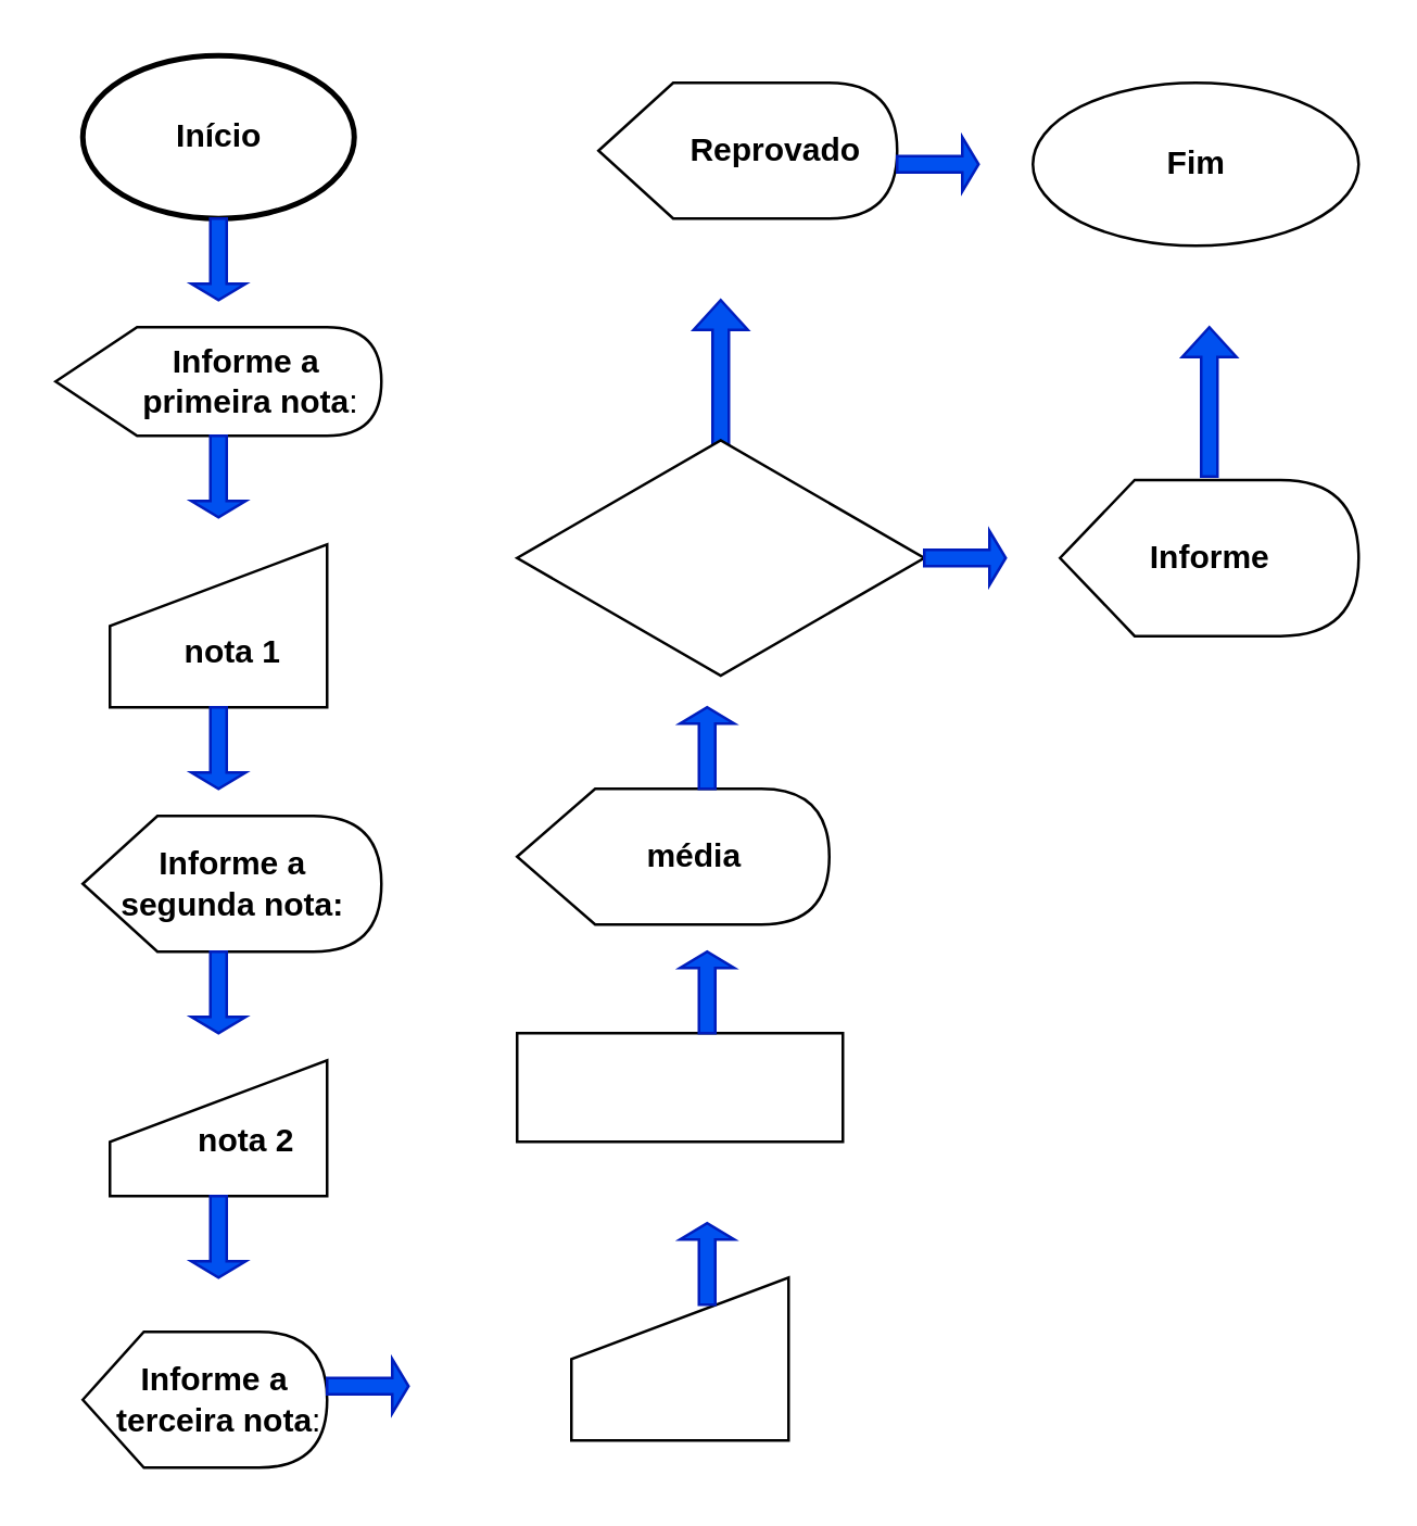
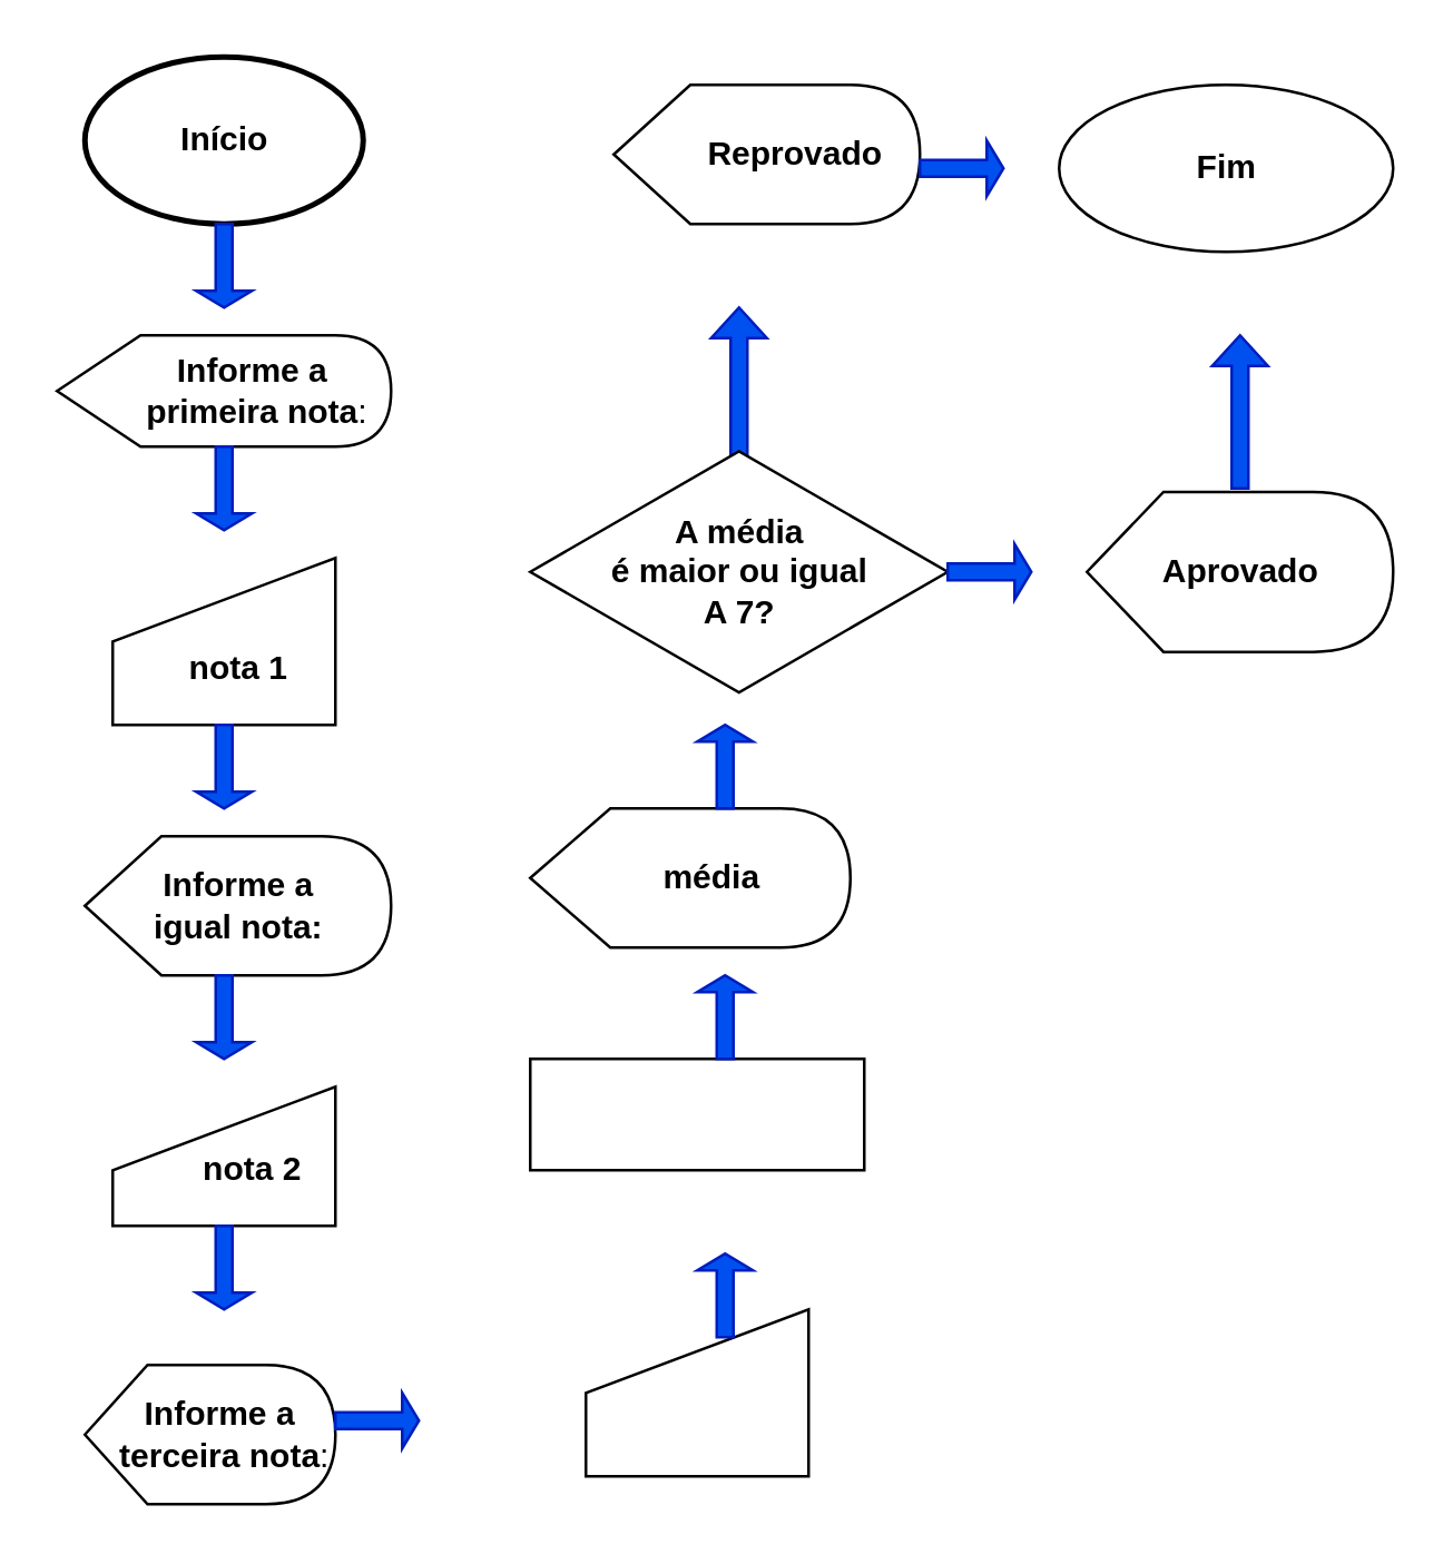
+ <mxCell id="32" value="&lt;b&gt;A média&lt;br&gt;é maior ou igual&lt;br&gt;A 7?&lt;/b&gt;" style="text;html=1;resizable=0;autosize=1;align=center;verticalAlign=middle;points=[];fillColor=none;strokeColor=none;rounded=0;" vertex="1" parent="1"><mxGeometry x="210" y="180" width="110" height="50" as="geometry" /></mxCell>
- <mxCell id="33" value="&lt;b&gt;Informe&lt;/b&gt;" style="text;html=1;resizable=0;autosize=1;align=center;verticalAlign=middle;points=[];fillColor=none;strokeColor=none;rounded=0;" vertex="1" parent="1"><mxGeometry x="410" y="195" width="70" height="20" as="geometry" /></mxCell>
+ <mxCell id="33" value="&lt;b&gt;Aprovado&lt;/b&gt;" style="text;html=1;resizable=0;autosize=1;align=center;verticalAlign=middle;points=[];fillColor=none;strokeColor=none;rounded=0;" vertex="1" parent="1"><mxGeometry x="410" y="195" width="70" height="20" as="geometry" /></mxCell>
- <mxCell id="35" value="&lt;b&gt;Informe a&lt;br&gt;segunda nota:&lt;/b&gt;" style="text;html=1;resizable=0;autosize=1;align=center;verticalAlign=middle;points=[];fillColor=none;strokeColor=none;rounded=0;" vertex="1" parent="1"><mxGeometry x="35" y="310" width="100" height="30" as="geometry" /></mxCell>
+ <mxCell id="35" value="&lt;b&gt;Informe a&lt;br&gt;igual nota:&lt;/b&gt;" style="text;html=1;resizable=0;autosize=1;align=center;verticalAlign=middle;points=[];fillColor=none;strokeColor=none;rounded=0;" vertex="1" parent="1"><mxGeometry x="35" y="310" width="100" height="30" as="geometry" /></mxCell>
